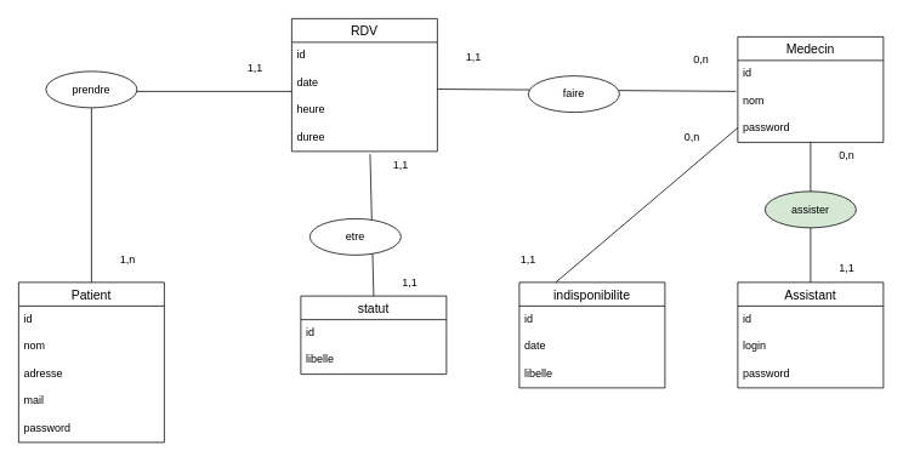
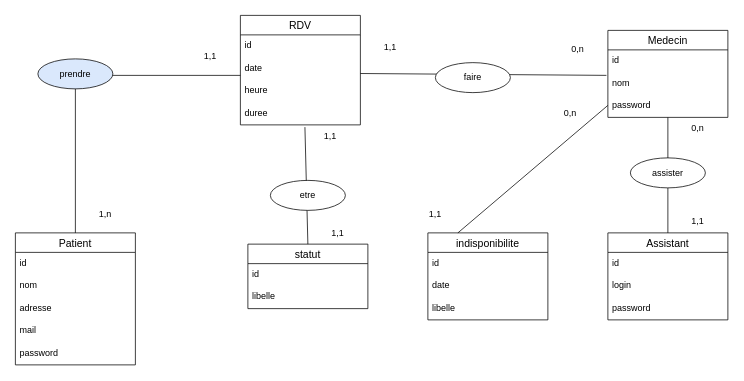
- <mxCell id="28" value="prendre" style="ellipse;whiteSpace=wrap;html=1;align=center;" vertex="1" parent="1"><mxGeometry x="50" y="78" width="100" height="40" as="geometry" /></mxCell>
+ <mxCell id="28" value="prendre" style="ellipse;whiteSpace=wrap;html=1;align=center;fillColor=#dae8fc;" vertex="1" parent="1"><mxGeometry x="50" y="78" width="100" height="40" as="geometry" /></mxCell>
- <mxCell id="37" value="assister" style="ellipse;whiteSpace=wrap;html=1;align=center;fillColor=#d5e8d4;" vertex="1" parent="1"><mxGeometry x="840" y="210" width="100" height="40" as="geometry" /></mxCell>
+ <mxCell id="37" value="assister" style="ellipse;whiteSpace=wrap;html=1;align=center;" vertex="1" parent="1"><mxGeometry x="840" y="210" width="100" height="40" as="geometry" /></mxCell>
- <mxCell id="32" value="etre" style="ellipse;whiteSpace=wrap;html=1;align=center;" vertex="1" parent="1"><mxGeometry x="340" y="240" width="100" height="40" as="geometry" /></mxCell>
+ <mxCell id="32" value="etre" style="ellipse;whiteSpace=wrap;html=1;align=center;" vertex="1" parent="1"><mxGeometry x="360" y="240" width="100" height="40" as="geometry" /></mxCell>
